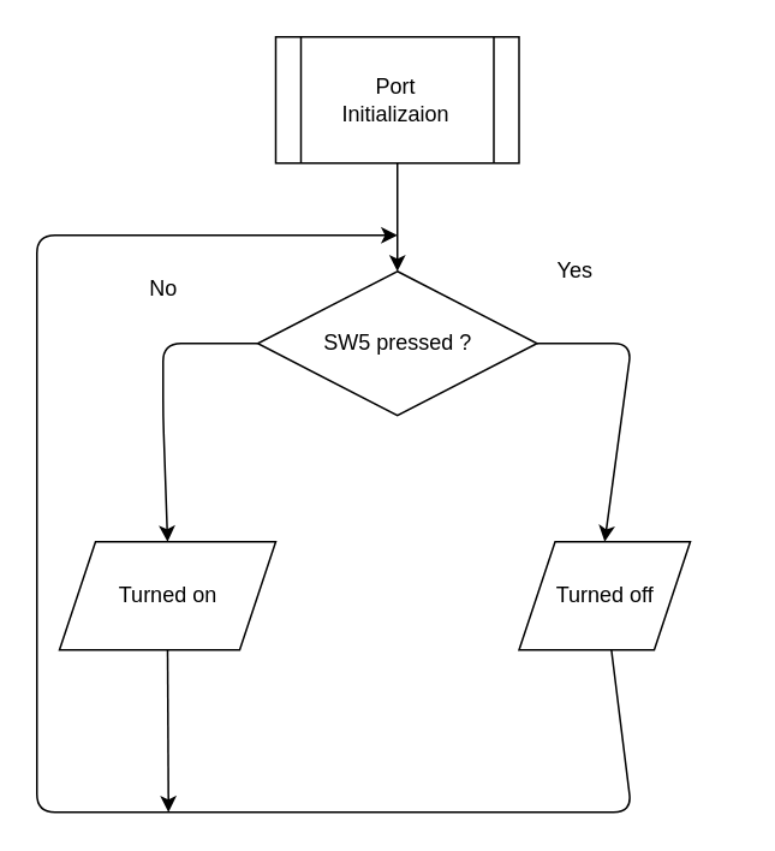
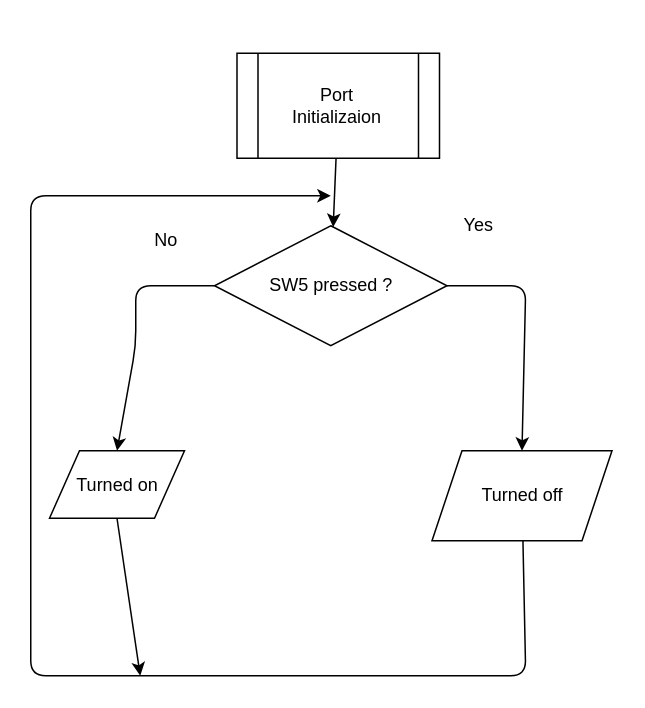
- <mxCell id="3" value="Port&amp;nbsp;&lt;br&gt;Initializaion&amp;nbsp;" style="shape=process;whiteSpace=wrap;html=1;backgroundOutline=1;" vertex="1" parent="1"><mxGeometry x="152.5" y="20" width="135" height="70" as="geometry" /></mxCell>
+ <mxCell id="3" value="Port&amp;nbsp;&lt;br&gt;Initializaion&amp;nbsp;" style="shape=process;whiteSpace=wrap;html=1;backgroundOutline=1;" vertex="1" parent="1"><mxGeometry x="157.5" y="35" width="135" height="70" as="geometry" /></mxCell>
- <mxCell id="12" value="No" style="text;html=1;align=center;verticalAlign=middle;resizable=0;points=[];autosize=1;strokeColor=none;fillColor=none;" vertex="1" parent="1"><mxGeometry x="70" y="145" width="40" height="30" as="geometry" /></mxCell>
+ <mxCell id="12" value="No" style="text;html=1;align=center;verticalAlign=middle;resizable=0;points=[];autosize=1;strokeColor=none;fillColor=none;" vertex="1" parent="1"><mxGeometry x="90" y="145" width="40" height="30" as="geometry" /></mxCell>
- <mxCell id="8" value="Turned on" style="shape=parallelogram;perimeter=parallelogramPerimeter;whiteSpace=wrap;html=1;fixedSize=1;" vertex="1" parent="1"><mxGeometry x="32.5" y="300" width="120" height="60" as="geometry" /></mxCell>
+ <mxCell id="8" value="Turned on" style="shape=parallelogram;perimeter=parallelogramPerimeter;whiteSpace=wrap;html=1;fixedSize=1;" vertex="1" parent="1"><mxGeometry x="32.5" y="300" width="90" height="45" as="geometry" /></mxCell>
- <mxCell id="10" value="Turned off" style="shape=parallelogram;perimeter=parallelogramPerimeter;whiteSpace=wrap;html=1;fixedSize=1;" vertex="1" parent="1"><mxGeometry x="287.5" y="300" width="95" height="60" as="geometry" /></mxCell>
+ <mxCell id="10" value="Turned off" style="shape=parallelogram;perimeter=parallelogramPerimeter;whiteSpace=wrap;html=1;fixedSize=1;" vertex="1" parent="1"><mxGeometry x="287.5" y="300" width="120" height="60" as="geometry" /></mxCell>
